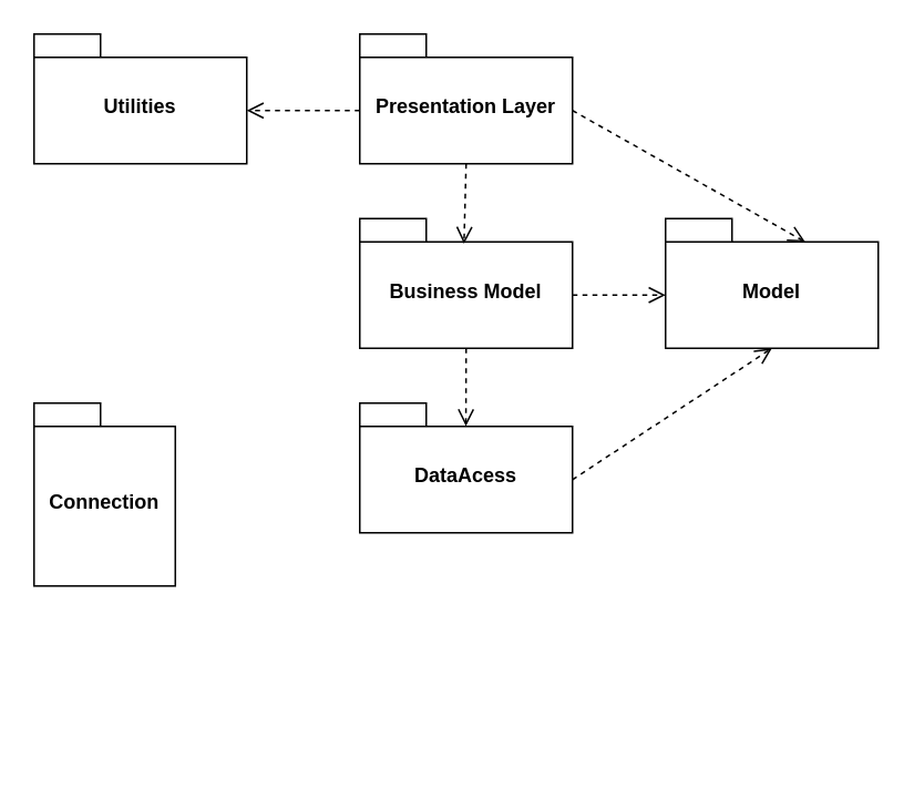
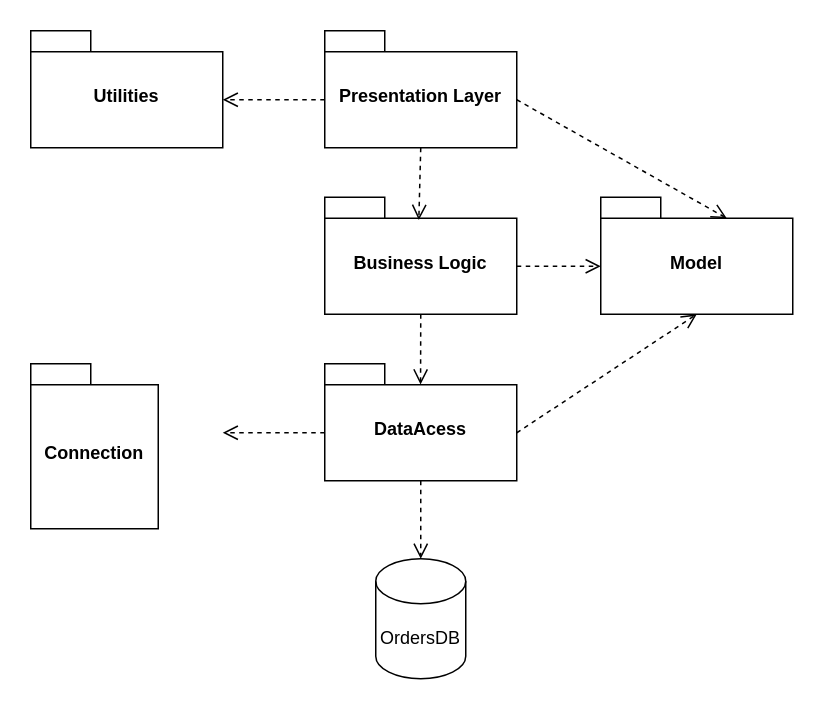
- <mxCell id="3" value="Business Model" style="shape=folder;fontStyle=1;spacingTop=10;tabWidth=40;tabHeight=14;tabPosition=left;html=1;whiteSpace=wrap;" vertex="1" parent="1"><mxGeometry x="216" y="131" width="128" height="78" as="geometry" /></mxCell>
+ <mxCell id="3" value="Business Logic" style="shape=folder;fontStyle=1;spacingTop=10;tabWidth=40;tabHeight=14;tabPosition=left;html=1;whiteSpace=wrap;" vertex="1" parent="1"><mxGeometry x="216" y="131" width="128" height="78" as="geometry" /></mxCell>
+ <mxCell id="13" value="" style="html=1;verticalAlign=bottom;endArrow=open;dashed=1;endSize=8;curved=0;rounded=0;fontSize=12;entryX=0;entryY=0;entryDx=128;entryDy=46;entryPerimeter=0;exitX=0;exitY=0;exitDx=0;exitDy=46;exitPerimeter=0;" edge="1" parent="1" source="4" target="5"><mxGeometry relative="1" as="geometry"><mxPoint x="321" y="233" as="sourcePoint" /><mxPoint x="241" y="233" as="targetPoint" /></mxGeometry></mxCell>
+ <mxCell id="15" value="" style="html=1;verticalAlign=bottom;endArrow=open;dashed=1;endSize=8;curved=0;rounded=0;fontSize=12;entryX=0.5;entryY=0;entryDx=0;entryDy=0;entryPerimeter=0;exitX=0.5;exitY=1;exitDx=0;exitDy=0;exitPerimeter=0;" edge="1" parent="1" source="4" target="14"><mxGeometry relative="1" as="geometry"><mxPoint x="321" y="386" as="sourcePoint" /><mxPoint x="241" y="386" as="targetPoint" /></mxGeometry></mxCell>
+ <mxCell id="14" value="OrdersDB" style="shape=cylinder3;whiteSpace=wrap;html=1;boundedLbl=1;backgroundOutline=1;size=15;" vertex="1" parent="1"><mxGeometry x="250" y="372" width="60" height="80" as="geometry" /></mxCell>
